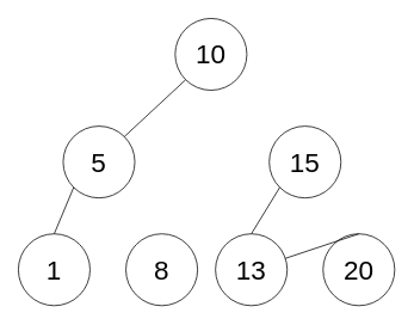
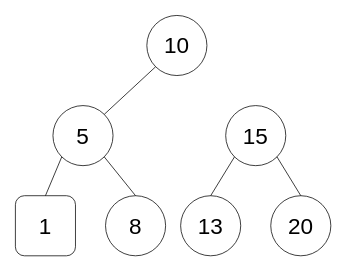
+ <mxCell id="11" value="" style="endArrow=none;html=1;exitX=0.5;exitY=0;exitDx=0;exitDy=0;entryX=1;entryY=1;entryDx=0;entryDy=0;endFill=0;" edge="1" parent="1" source="5" target="3"><mxGeometry width="50" height="50" relative="1" as="geometry"><mxPoint x="70" y="270" as="sourcePoint" /><mxPoint x="101.716" y="218.284" as="targetPoint" /></mxGeometry></mxCell>
- <mxCell id="13" value="" style="endArrow=none;html=1;exitX=0.5;exitY=0;exitDx=0;exitDy=0;endFill=0;" edge="1" parent="1" source="8" target="7"><mxGeometry width="50" height="50" relative="1" as="geometry"><mxPoint x="451.72" y="260" as="sourcePoint" /><mxPoint x="420.004" y="208.284" as="targetPoint" /></mxGeometry></mxCell>
+ <mxCell id="13" value="" style="endArrow=none;html=1;exitX=0.5;exitY=0;exitDx=0;exitDy=0;entryX=1;entryY=1;entryDx=0;entryDy=0;endFill=0;" edge="1" parent="1" source="8" target="6"><mxGeometry width="50" height="50" relative="1" as="geometry"><mxPoint x="451.72" y="260" as="sourcePoint" /><mxPoint x="420.004" y="208.284" as="targetPoint" /></mxGeometry></mxCell>
- <mxCell id="4" value="&lt;font style=&quot;font-size: 30px&quot;&gt;1&lt;/font&gt;" style="ellipse;whiteSpace=wrap;html=1;aspect=fixed;" vertex="1" parent="1"><mxGeometry x="20" y="260" width="80" height="80" as="geometry" /></mxCell>
+ <mxCell id="4" value="&lt;font style=&quot;font-size: 30px&quot;&gt;1&lt;/font&gt;" style="whiteSpace=wrap;html=1;aspect=fixed;rounded=1;" vertex="1" parent="1"><mxGeometry x="20" y="260" width="80" height="80" as="geometry" /></mxCell>
